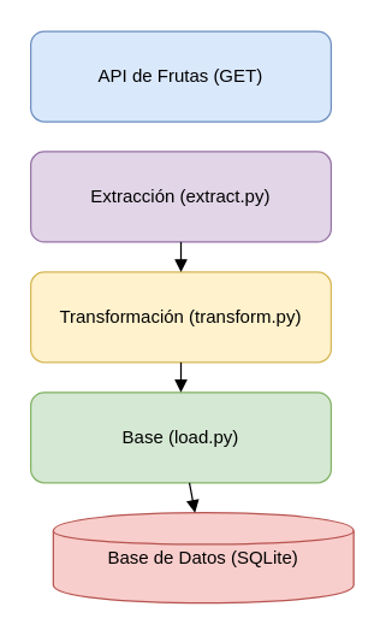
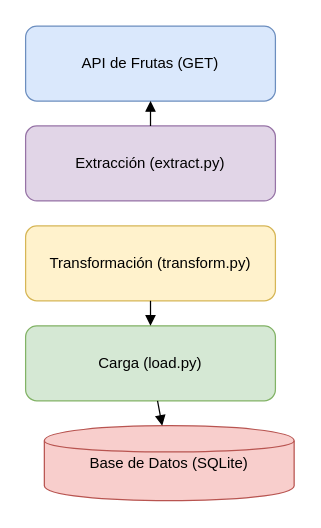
- <mxCell id="7" style="endArrow=block;html=1;" edge="1" parent="1" source="3" target="4"><mxGeometry relative="1" as="geometry" /></mxCell>
+ <mxCell id="7" style="endArrow=block;html=1;" edge="1" parent="1" source="3" target="2"><mxGeometry relative="1" as="geometry" /></mxCell>
- <mxCell id="5" value="Base (load.py)" style="rounded=1;whiteSpace=wrap;html=1;fillColor=#D5E8D4;strokeColor=#82B366;" vertex="1" parent="1"><mxGeometry x="20" y="260" width="200" height="60" as="geometry" /></mxCell>
+ <mxCell id="5" value="Carga (load.py)" style="rounded=1;whiteSpace=wrap;html=1;fillColor=#D5E8D4;strokeColor=#82B366;" vertex="1" parent="1"><mxGeometry x="20" y="260" width="200" height="60" as="geometry" /></mxCell>
